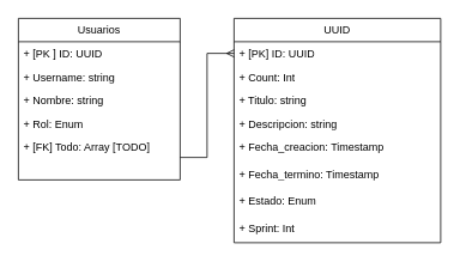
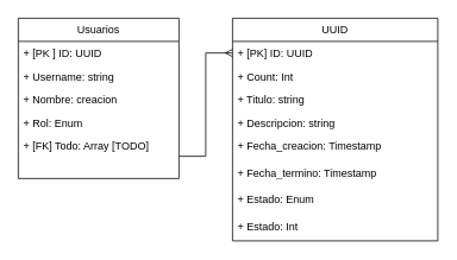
- <mxCell id="5" value="+ Nombre: string&lt;div&gt;&lt;br&gt;&lt;/div&gt;&lt;div&gt;&lt;br&gt;&lt;/div&gt;" style="text;strokeColor=none;fillColor=none;align=left;verticalAlign=top;spacingLeft=4;spacingRight=4;overflow=hidden;rotatable=0;points=[[0,0.5],[1,0.5]];portConstraint=eastwest;whiteSpace=wrap;html=1;" vertex="1" parent="2"><mxGeometry y="78" width="180" height="26" as="geometry" /></mxCell>
+ <mxCell id="5" value="+ Nombre: creacion&lt;div&gt;&lt;br&gt;&lt;/div&gt;&lt;div&gt;&lt;br&gt;&lt;/div&gt;" style="text;strokeColor=none;fillColor=none;align=left;verticalAlign=top;spacingLeft=4;spacingRight=4;overflow=hidden;rotatable=0;points=[[0,0.5],[1,0.5]];portConstraint=eastwest;whiteSpace=wrap;html=1;" vertex="1" parent="2"><mxGeometry y="78" width="180" height="26" as="geometry" /></mxCell>
- <mxCell id="16" value="+ Sprint: Int" style="text;strokeColor=none;fillColor=none;align=left;verticalAlign=top;spacingLeft=4;spacingRight=4;overflow=hidden;rotatable=0;points=[[0,0.5],[1,0.5]];portConstraint=eastwest;whiteSpace=wrap;html=1;" vertex="1" parent="8"><mxGeometry y="220" width="230" height="30" as="geometry" /></mxCell>
+ <mxCell id="16" value="+ Estado: Int" style="text;strokeColor=none;fillColor=none;align=left;verticalAlign=top;spacingLeft=4;spacingRight=4;overflow=hidden;rotatable=0;points=[[0,0.5],[1,0.5]];portConstraint=eastwest;whiteSpace=wrap;html=1;" vertex="1" parent="8"><mxGeometry y="220" width="230" height="30" as="geometry" /></mxCell>
